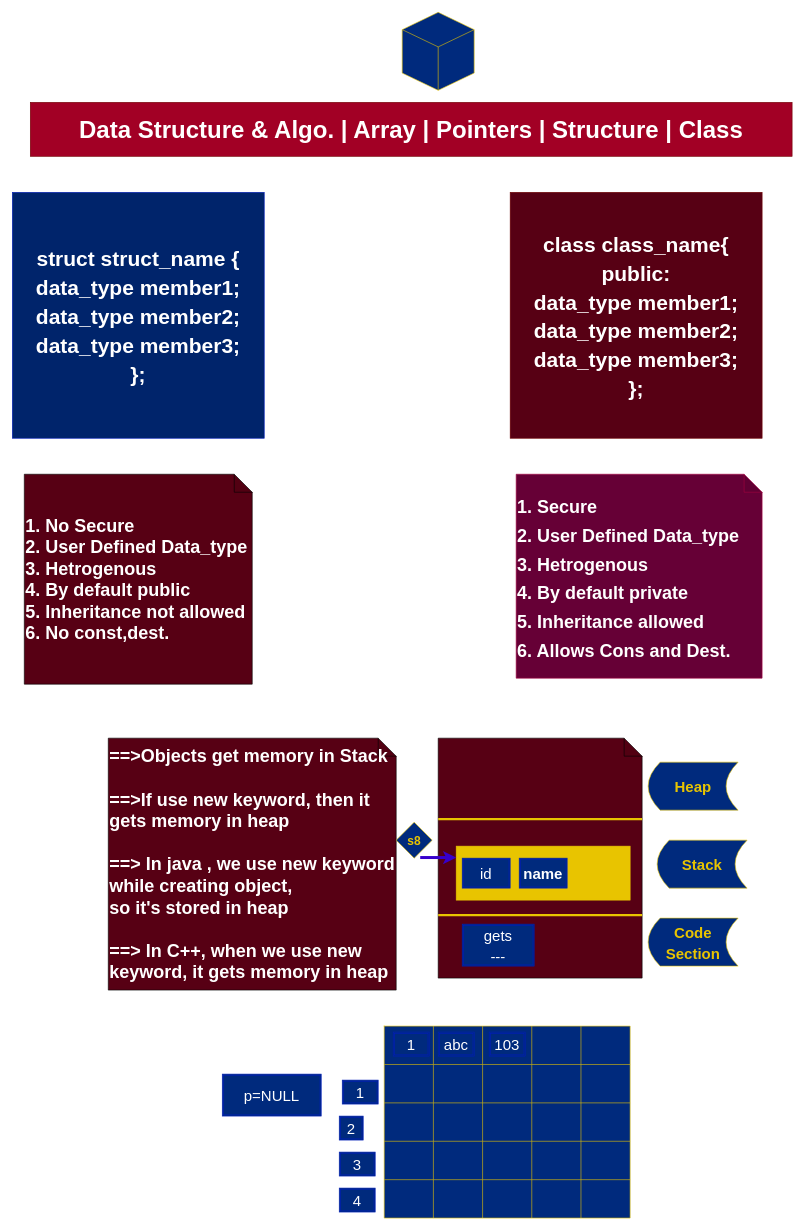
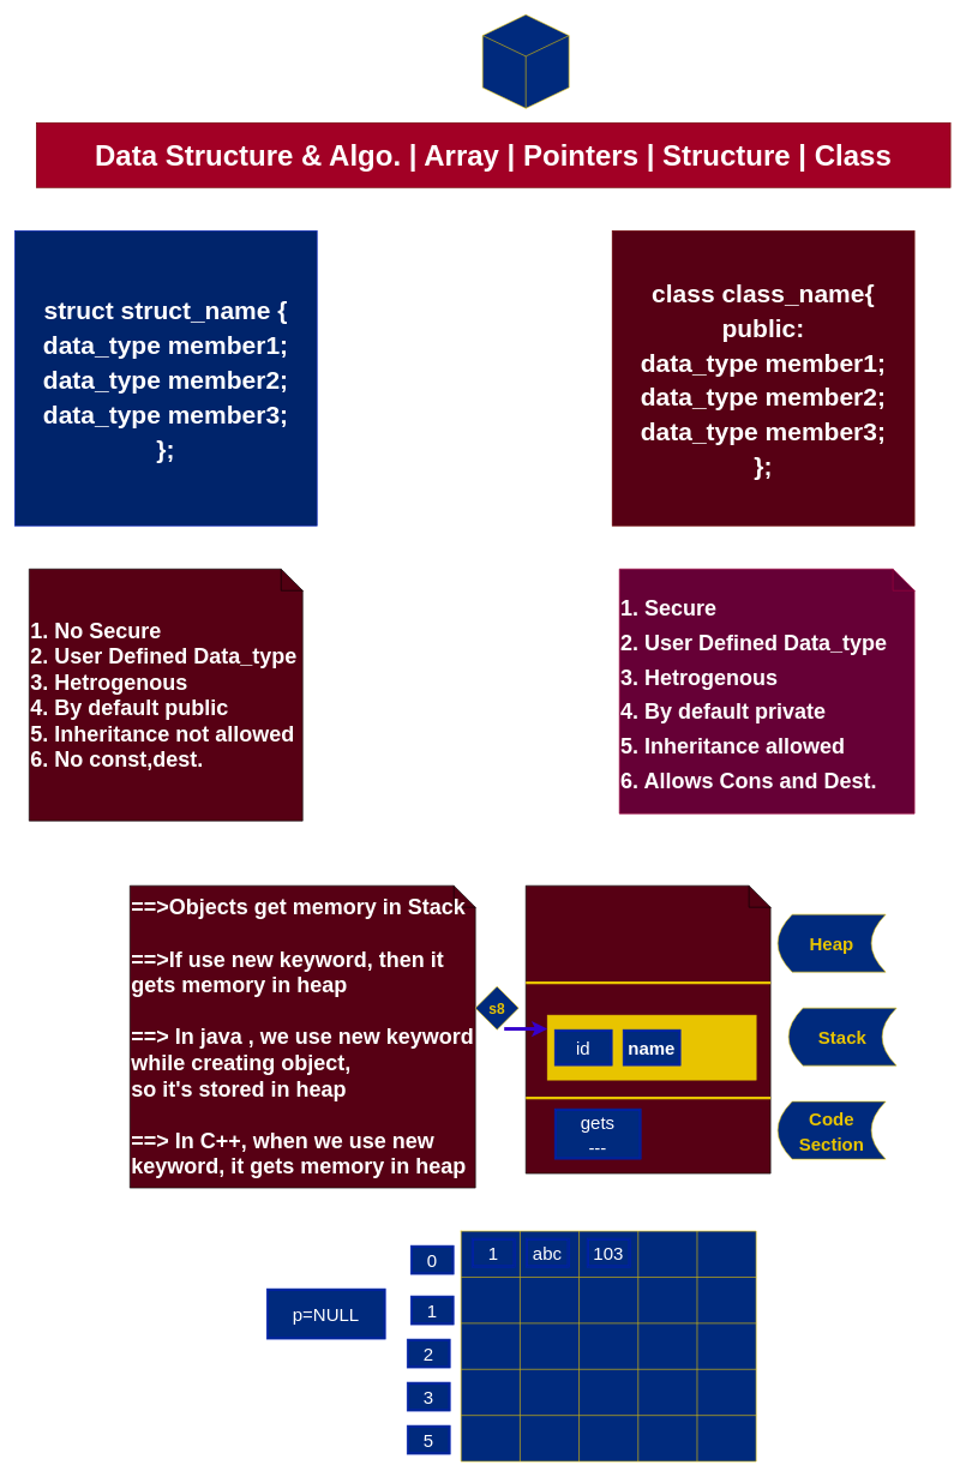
+ <mxCell id="53" value="&lt;span style=&quot;font-size: 25px&quot;&gt;0&lt;br&gt;&lt;/span&gt;" style="shape=ext;double=1;rounded=0;whiteSpace=wrap;html=1;fontSize=30;strokeColor=#001DBC;fillColor=#002A7D;fontColor=#ffffff;" vertex="1" parent="1"><mxGeometry x="570" y="1730" width="60" height="40" as="geometry" /></mxCell>
- <mxCell id="55" value="&lt;span style=&quot;font-size: 25px&quot;&gt;2&lt;br&gt;&lt;/span&gt;" style="shape=ext;double=1;rounded=0;whiteSpace=wrap;html=1;fontSize=30;strokeColor=#001DBC;fillColor=#002A7D;fontColor=#ffffff;" vertex="1" parent="1"><mxGeometry x="565" y="1860" width="40" height="40" as="geometry" /></mxCell>
+ <mxCell id="55" value="&lt;span style=&quot;font-size: 25px&quot;&gt;2&lt;br&gt;&lt;/span&gt;" style="shape=ext;double=1;rounded=0;whiteSpace=wrap;html=1;fontSize=30;strokeColor=#001DBC;fillColor=#002A7D;fontColor=#ffffff;" vertex="1" parent="1"><mxGeometry x="565" y="1860" width="60" height="40" as="geometry" /></mxCell>
- <mxCell id="57" value="&lt;span style=&quot;font-size: 25px&quot;&gt;4&lt;br&gt;&lt;/span&gt;" style="shape=ext;double=1;rounded=0;whiteSpace=wrap;html=1;fontSize=30;strokeColor=#001DBC;fillColor=#002A7D;fontColor=#ffffff;" vertex="1" parent="1"><mxGeometry x="565" y="1980" width="60" height="40" as="geometry" /></mxCell>
+ <mxCell id="57" value="&lt;span style=&quot;font-size: 25px&quot;&gt;5&lt;br&gt;&lt;/span&gt;" style="shape=ext;double=1;rounded=0;whiteSpace=wrap;html=1;fontSize=30;strokeColor=#001DBC;fillColor=#002A7D;fontColor=#ffffff;" vertex="1" parent="1"><mxGeometry x="565" y="1980" width="60" height="40" as="geometry" /></mxCell>
